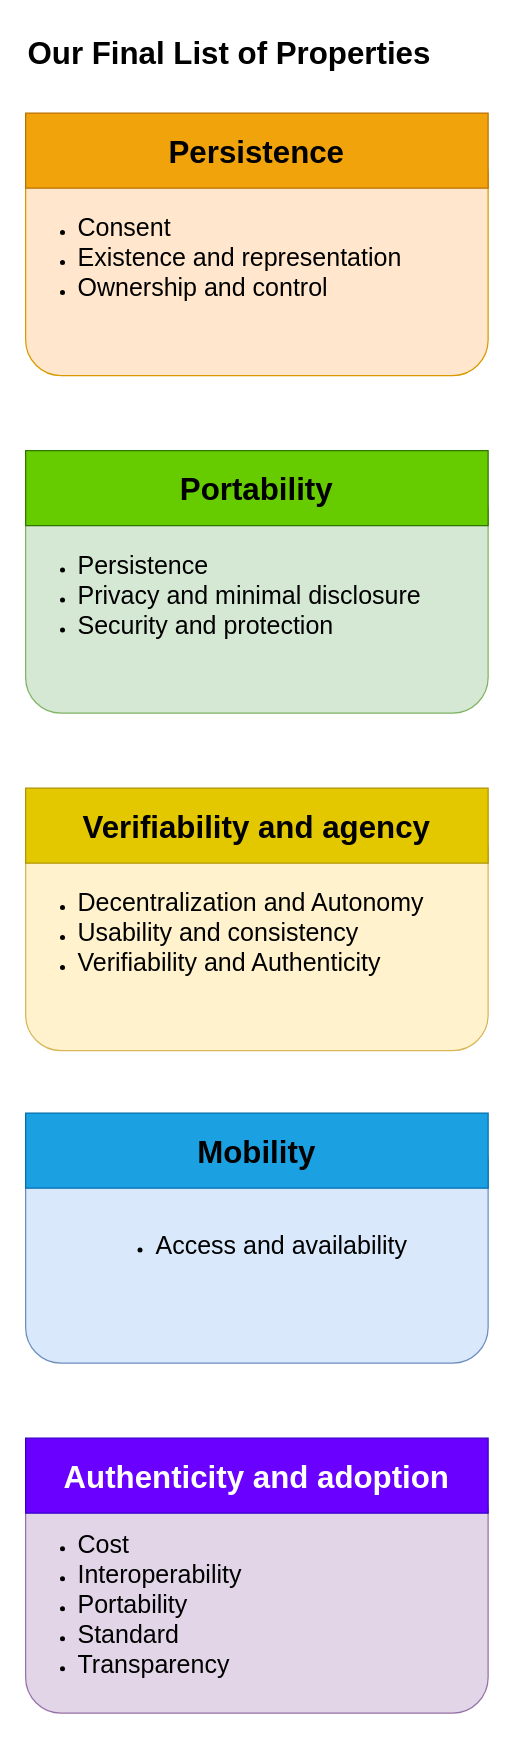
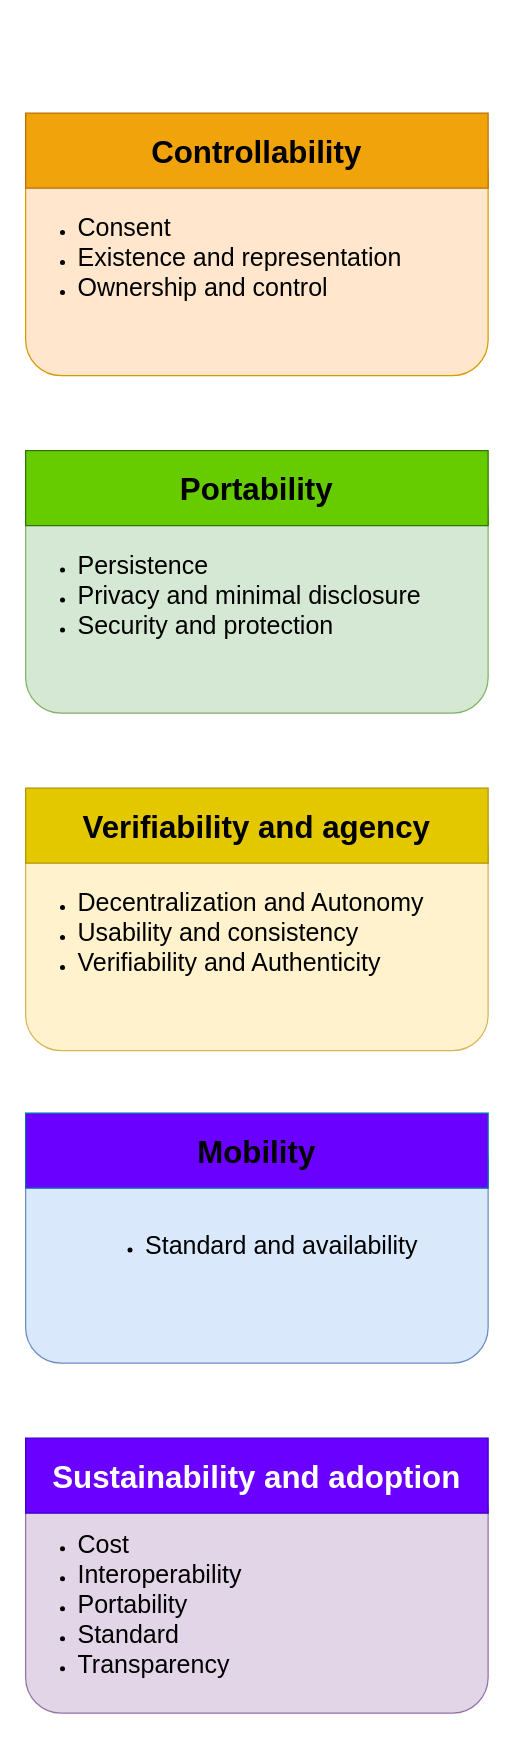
- <mxCell id="2" value="&lt;div&gt;&lt;font style=&quot;font-size: 25px;&quot;&gt;&lt;b&gt;&lt;font&gt;Our Final List of Properties&lt;/font&gt;&lt;/b&gt;&lt;/font&gt;&lt;/div&gt;&lt;div&gt;&lt;font style=&quot;font-size: 25px;&quot;&gt;&lt;br&gt;&lt;/font&gt;&lt;/div&gt;&lt;font style=&quot;font-size: 25px;&quot;&gt;&lt;br&gt;&lt;/font&gt;&lt;div&gt;&lt;font style=&quot;font-size: 25px;&quot;&gt;&lt;br&gt;&lt;/font&gt;&lt;/div&gt;&lt;div&gt;&lt;font style=&quot;font-size: 25px;&quot;&gt;&lt;br&gt;&lt;/font&gt;&lt;/div&gt;&lt;div&gt;&lt;font style=&quot;font-size: 25px;&quot;&gt;&lt;br&gt;&lt;/font&gt;&lt;/div&gt;&lt;div&gt;&lt;font style=&quot;font-size: 25px;&quot;&gt;&lt;br&gt;&lt;/font&gt;&lt;/div&gt;&lt;div&gt;&lt;font style=&quot;font-size: 25px;&quot;&gt;&lt;br&gt;&lt;/font&gt;&lt;/div&gt;&lt;div&gt;&lt;font style=&quot;font-size: 25px;&quot;&gt;&lt;br&gt;&lt;/font&gt;&lt;/div&gt;&lt;div&gt;&lt;font style=&quot;font-size: 25px;&quot;&gt;&lt;br&gt;&lt;/font&gt;&lt;/div&gt;&lt;div&gt;&lt;font style=&quot;font-size: 25px;&quot;&gt;&lt;br&gt;&lt;/font&gt;&lt;/div&gt;&lt;div&gt;&lt;font style=&quot;font-size: 25px;&quot;&gt;&lt;br&gt;&lt;/font&gt;&lt;/div&gt;&lt;div&gt;&lt;font style=&quot;font-size: 25px;&quot;&gt;&lt;br&gt;&lt;/font&gt;&lt;/div&gt;&lt;div&gt;&lt;font style=&quot;font-size: 25px;&quot;&gt;&lt;br&gt;&lt;/font&gt;&lt;/div&gt;&lt;div&gt;&lt;font style=&quot;font-size: 25px;&quot;&gt;&lt;br&gt;&lt;/font&gt;&lt;/div&gt;&lt;div&gt;&lt;font style=&quot;font-size: 25px;&quot;&gt;&lt;br&gt;&lt;/font&gt;&lt;/div&gt;" style="text;whiteSpace=wrap;html=1;" vertex="1" parent="1"><mxGeometry x="20" y="20" width="340" height="60" as="geometry" /></mxCell>
- <mxCell id="8" value="&lt;b&gt;&lt;font style=&quot;font-size: 25px;&quot;&gt;Persistence&lt;/font&gt;&lt;/b&gt;" style="rounded=0;whiteSpace=wrap;html=1;fillColor=#f0a30a;fontColor=#000000;strokeColor=#BD7000;" vertex="1" parent="1"><mxGeometry x="20" y="90" width="370" height="60" as="geometry" /></mxCell>
+ <mxCell id="8" value="&lt;b&gt;&lt;font style=&quot;font-size: 25px;&quot;&gt;Controllability&lt;/font&gt;&lt;/b&gt;" style="rounded=0;whiteSpace=wrap;html=1;fillColor=#f0a30a;fontColor=#000000;strokeColor=#BD7000;" vertex="1" parent="1"><mxGeometry x="20" y="90" width="370" height="60" as="geometry" /></mxCell>
- <mxCell id="11" value="&lt;b&gt;&lt;font style=&quot;font-size: 25px; color: rgb(0, 0, 0);&quot;&gt;Mobility&lt;font&gt;&lt;br&gt;&lt;/font&gt;&lt;/font&gt;&lt;/b&gt;" style="rounded=0;whiteSpace=wrap;html=1;fillColor=#1ba1e2;fontColor=#ffffff;strokeColor=#006EAF;" vertex="1" parent="1"><mxGeometry x="20" y="890" width="370" height="60" as="geometry" /></mxCell>
+ <mxCell id="11" value="&lt;b&gt;&lt;font style=&quot;font-size: 25px; color: rgb(0, 0, 0);&quot;&gt;Mobility&lt;font&gt;&lt;br&gt;&lt;/font&gt;&lt;/font&gt;&lt;/b&gt;" style="rounded=0;whiteSpace=wrap;html=1;fillColor=#6a00ff;fontColor=#ffffff;strokeColor=#006EAF;" vertex="1" parent="1"><mxGeometry x="20" y="890" width="370" height="60" as="geometry" /></mxCell>
- <mxCell id="5" value="&lt;div&gt;&lt;ul&gt;&lt;li&gt;&lt;font style=&quot;font-size: 20px;&quot;&gt;Access and availability&lt;/font&gt;&lt;/li&gt;&lt;/ul&gt;&lt;/div&gt;" style="rounded=1;whiteSpace=wrap;html=1;fillColor=#dae8fc;strokeColor=#6c8ebf;" vertex="1" parent="1"><mxGeometry x="20" y="900" width="370" height="190" as="geometry" /></mxCell>
+ <mxCell id="5" value="&lt;div&gt;&lt;ul&gt;&lt;li&gt;&lt;font style=&quot;font-size: 20px;&quot;&gt;Standard and availability&lt;/font&gt;&lt;/li&gt;&lt;/ul&gt;&lt;/div&gt;" style="rounded=1;whiteSpace=wrap;html=1;fillColor=#dae8fc;strokeColor=#6c8ebf;" vertex="1" parent="1"><mxGeometry x="20" y="900" width="370" height="190" as="geometry" /></mxCell>
- <mxCell id="10" value="&lt;b&gt;&lt;font style=&quot;font-size: 25px;&quot;&gt;Authenticity and adoption&lt;br&gt;&lt;/font&gt;&lt;/b&gt;" style="rounded=0;whiteSpace=wrap;html=1;fillColor=#6a00ff;fontColor=#ffffff;strokeColor=#3700CC;" vertex="1" parent="1"><mxGeometry x="20" y="1150" width="370" height="60" as="geometry" /></mxCell>
+ <mxCell id="10" value="&lt;b&gt;&lt;font style=&quot;font-size: 25px;&quot;&gt;Sustainability and adoption&lt;br&gt;&lt;/font&gt;&lt;/b&gt;" style="rounded=0;whiteSpace=wrap;html=1;fillColor=#6a00ff;fontColor=#ffffff;strokeColor=#3700CC;" vertex="1" parent="1"><mxGeometry x="20" y="1150" width="370" height="60" as="geometry" /></mxCell>
